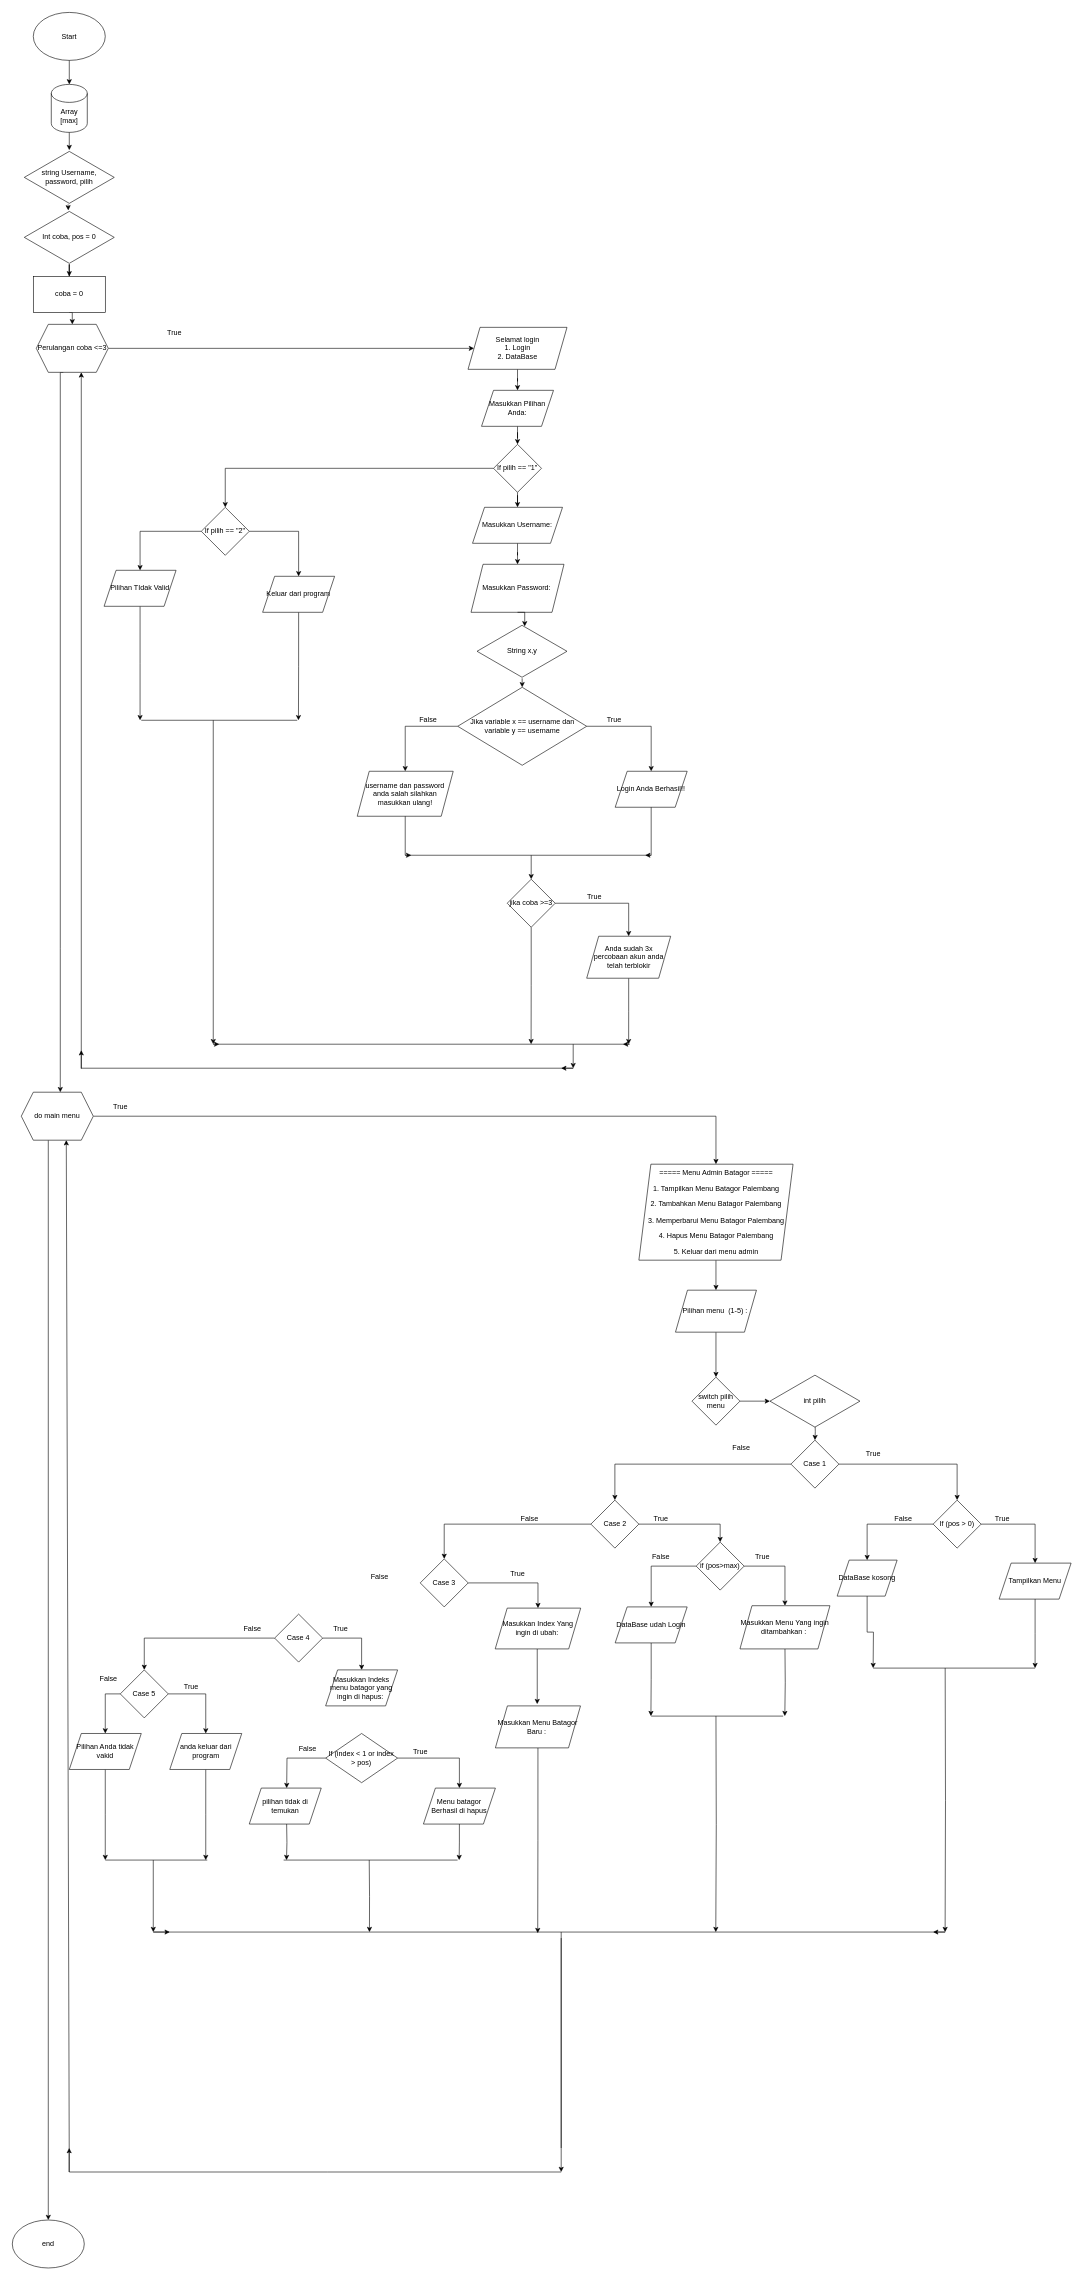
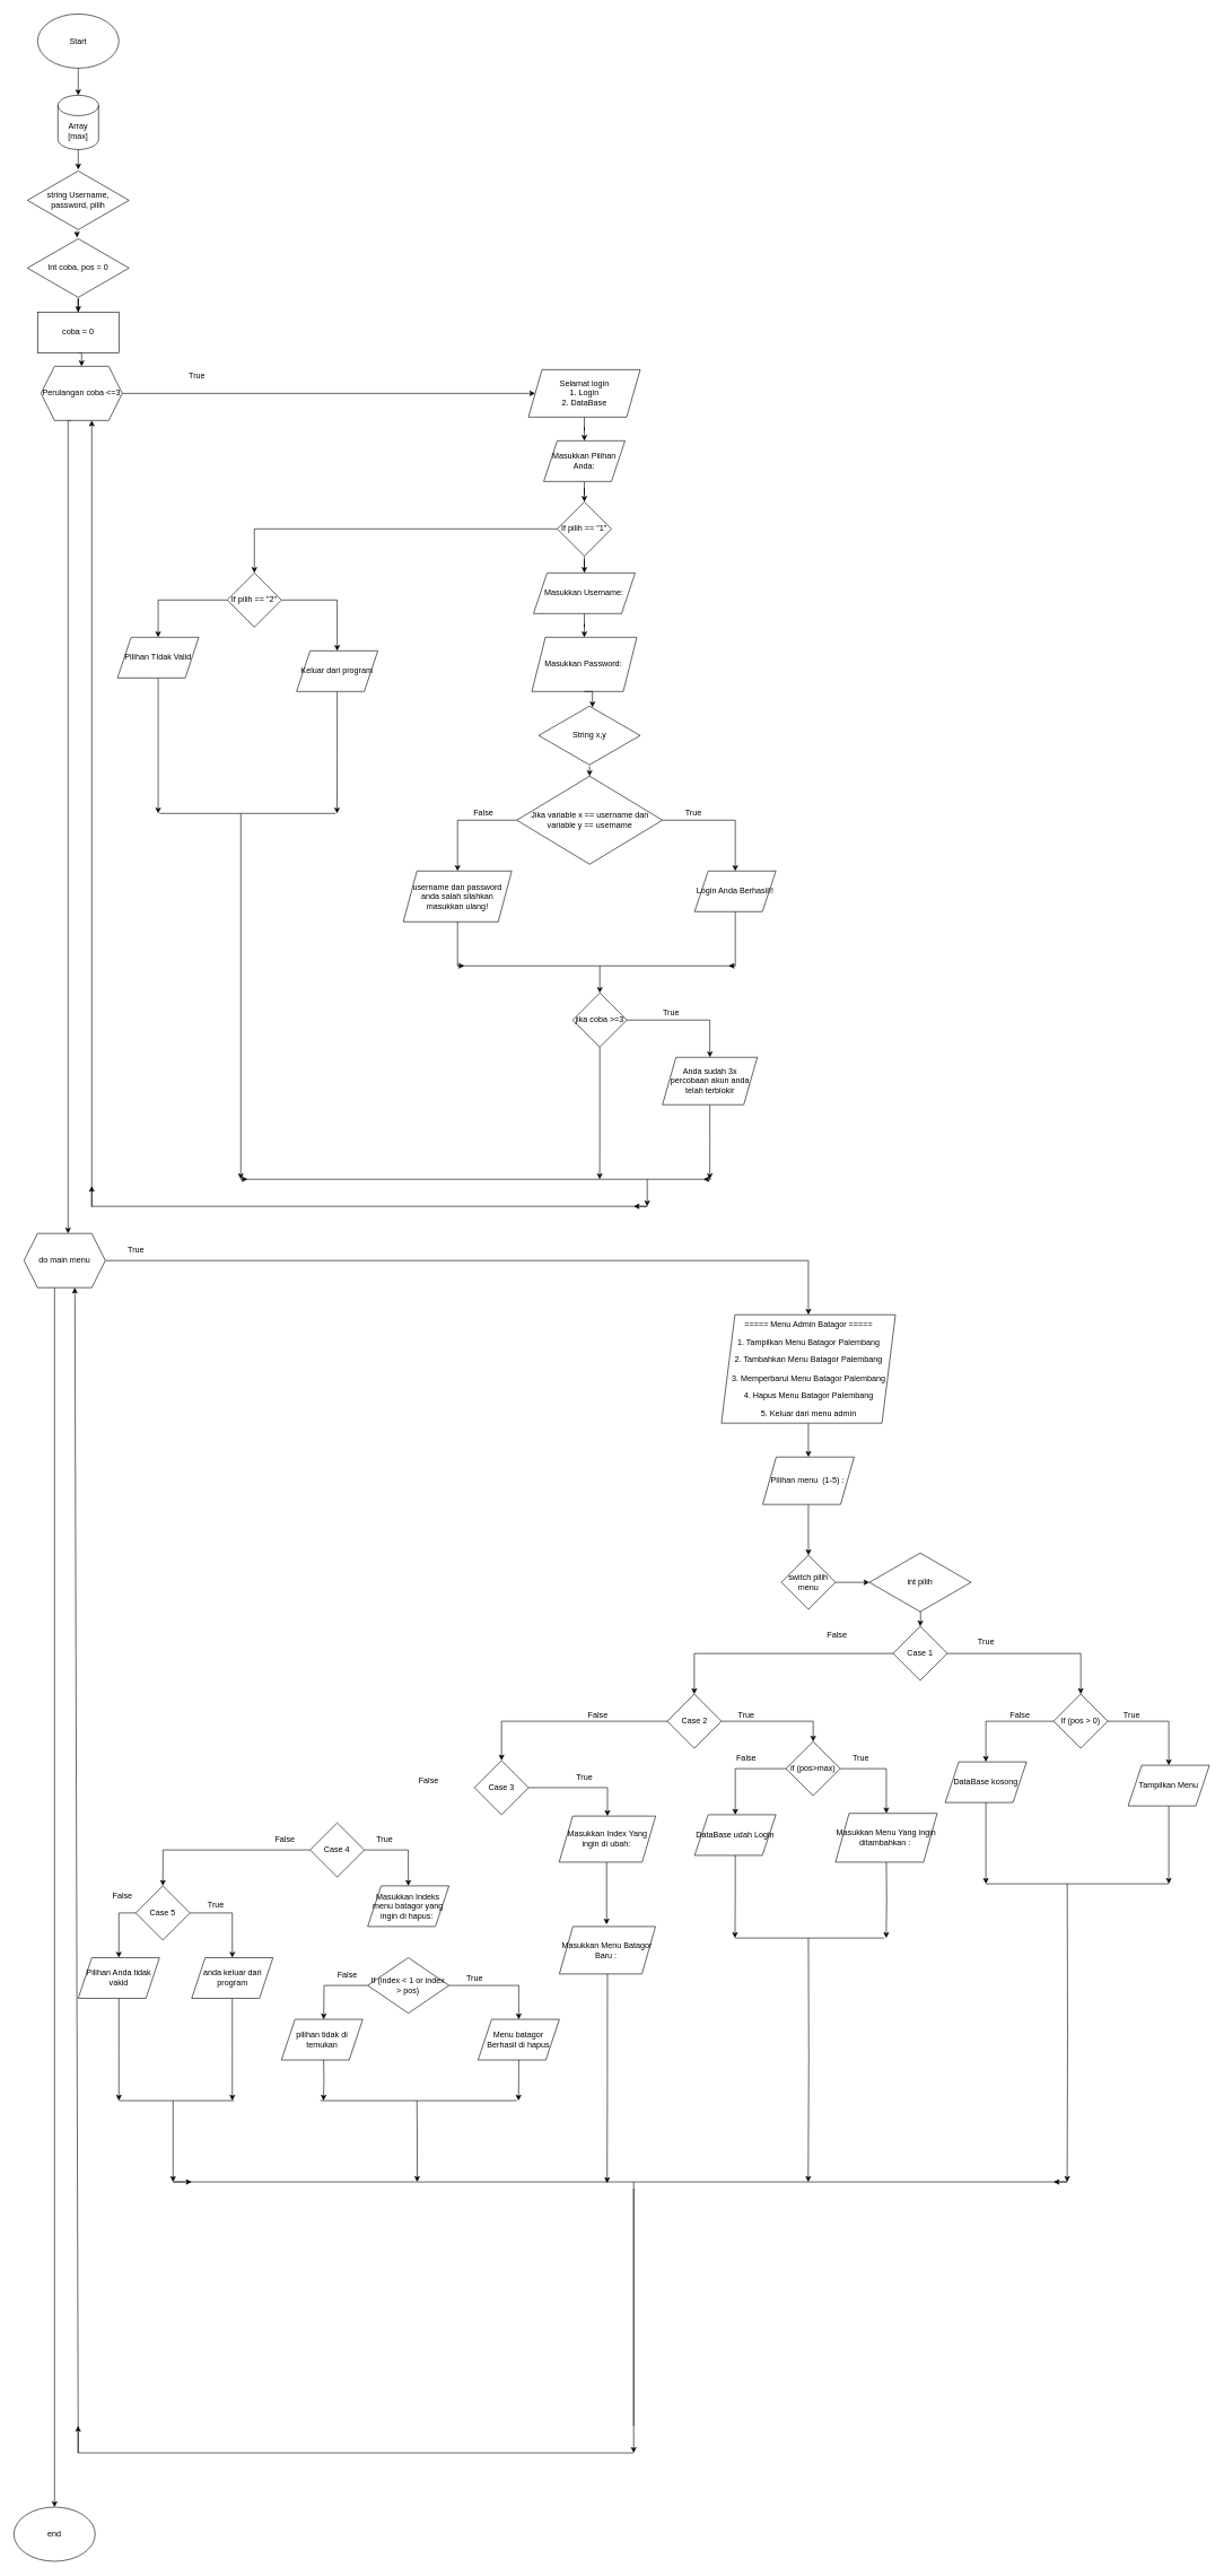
- <mxCell id="150" value="Pilihan TIdak Valid" style="shape=parallelogram;perimeter=parallelogramPerimeter;whiteSpace=wrap;html=1;fixedSize=1;" vertex="1" parent="1"><mxGeometry x="173" y="950" width="120" height="60" as="geometry" /></mxCell>
+ <mxCell id="150" value="Pilihan TIdak Valid" style="shape=parallelogram;perimeter=parallelogramPerimeter;whiteSpace=wrap;html=1;fixedSize=1;" vertex="1" parent="1"><mxGeometry x="173" y="940" width="120" height="60" as="geometry" /></mxCell>
- <mxCell id="99" value="DataBase kosong" style="shape=parallelogram;perimeter=parallelogramPerimeter;whiteSpace=wrap;html=1;fixedSize=1;" parent="1" vertex="1"><mxGeometry x="1395" y="2600" width="100" height="60" as="geometry" /></mxCell>
+ <mxCell id="99" value="DataBase kosong" style="shape=parallelogram;perimeter=parallelogramPerimeter;whiteSpace=wrap;html=1;fixedSize=1;" parent="1" vertex="1"><mxGeometry x="1395" y="2600" width="120" height="60" as="geometry" /></mxCell>
